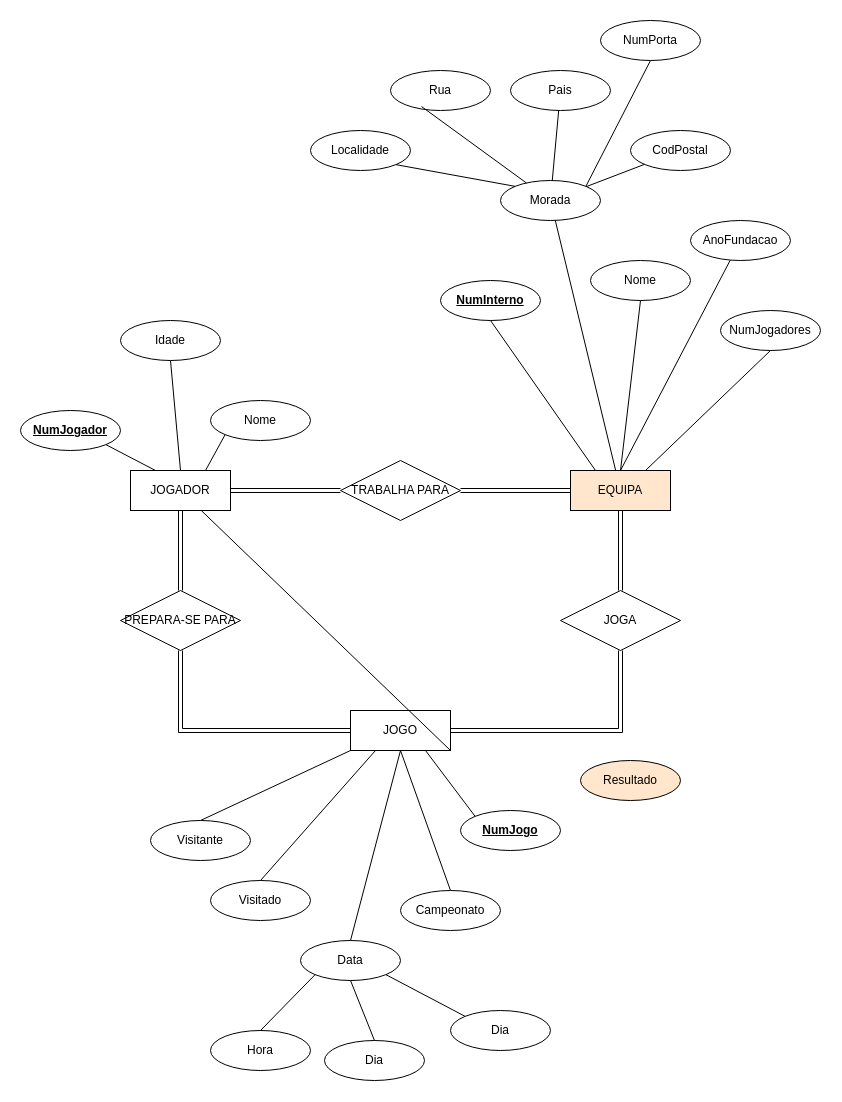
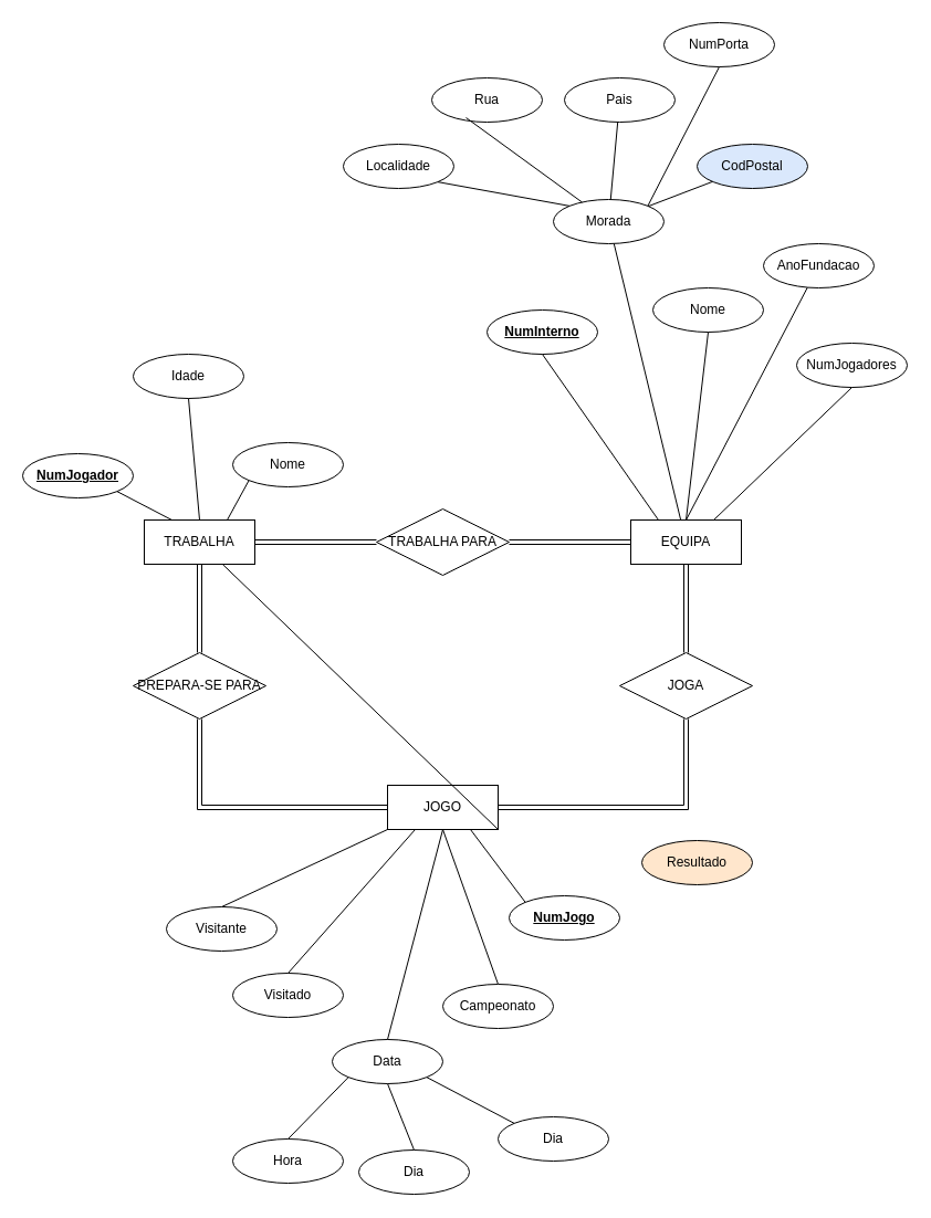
- <mxCell id="32" value="CodPostal" style="ellipse;whiteSpace=wrap;html=1;align=center;" vertex="1" parent="1"><mxGeometry x="630" y="130" width="100" height="40" as="geometry" /></mxCell>
+ <mxCell id="32" value="CodPostal" style="ellipse;whiteSpace=wrap;html=1;align=center;fillColor=#dae8fc;" vertex="1" parent="1"><mxGeometry x="630" y="130" width="100" height="40" as="geometry" /></mxCell>
- <mxCell id="4" value="JOGADOR" style="whiteSpace=wrap;html=1;align=center;" vertex="1" parent="1"><mxGeometry x="130" y="470" width="100" height="40" as="geometry" /></mxCell>
+ <mxCell id="4" value="TRABALHA" style="whiteSpace=wrap;html=1;align=center;" vertex="1" parent="1"><mxGeometry x="130" y="470" width="100" height="40" as="geometry" /></mxCell>
- <mxCell id="6" value="EQUIPA" style="whiteSpace=wrap;html=1;align=center;fillColor=#ffe6cc;" vertex="1" parent="1"><mxGeometry x="570" y="470" width="100" height="40" as="geometry" /></mxCell>
+ <mxCell id="6" value="EQUIPA" style="whiteSpace=wrap;html=1;align=center;" vertex="1" parent="1"><mxGeometry x="570" y="470" width="100" height="40" as="geometry" /></mxCell>
